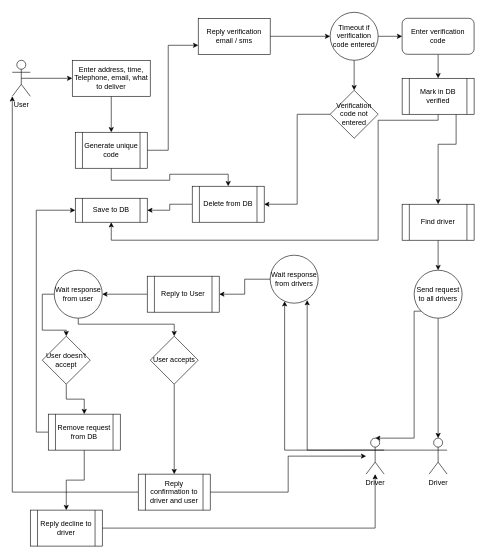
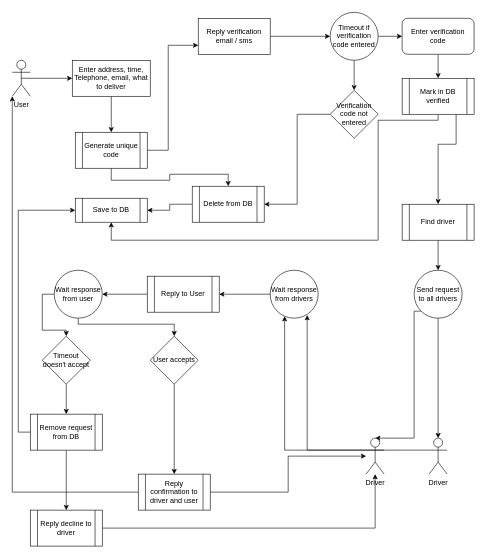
- <mxCell id="34" value="Wait response from drivers" style="ellipse;whiteSpace=wrap;html=1;aspect=fixed;" vertex="1" parent="1"><mxGeometry x="450" y="425" width="80" height="80" as="geometry" /></mxCell>
+ <mxCell id="34" value="Wait response from drivers" style="ellipse;whiteSpace=wrap;html=1;aspect=fixed;" vertex="1" parent="1"><mxGeometry x="450" y="450" width="80" height="80" as="geometry" /></mxCell>
- <mxCell id="46" value="User doesn't accept" style="rhombus;whiteSpace=wrap;html=1;" vertex="1" parent="1"><mxGeometry x="70" y="560" width="80" height="80" as="geometry" /></mxCell>
+ <mxCell id="46" value="Timeout doesn't accept" style="rhombus;whiteSpace=wrap;html=1;" vertex="1" parent="1"><mxGeometry x="70" y="560" width="80" height="80" as="geometry" /></mxCell>
- <mxCell id="49" value="Remove request from DB" style="shape=process;whiteSpace=wrap;html=1;backgroundOutline=1;" vertex="1" parent="1"><mxGeometry x="80" y="690" width="120" height="60" as="geometry" /></mxCell>
+ <mxCell id="49" value="Remove request from DB" style="shape=process;whiteSpace=wrap;html=1;backgroundOutline=1;" vertex="1" parent="1"><mxGeometry x="50" y="690" width="120" height="60" as="geometry" /></mxCell>
